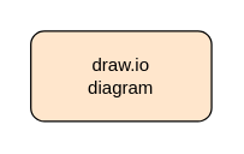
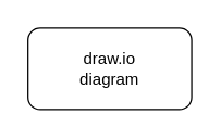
- <mxCell id="2" value="draw.io&lt;br&gt;diagram" style="rounded=1;whiteSpace=wrap;html=1;fillColor=#ffe6cc;" vertex="1" parent="1"><mxGeometry x="20" y="20" width="120" height="60" as="geometry" /></mxCell>
+ <mxCell id="2" value="draw.io&lt;br&gt;diagram" style="rounded=1;whiteSpace=wrap;html=1;" vertex="1" parent="1"><mxGeometry x="20" y="20" width="120" height="60" as="geometry" /></mxCell>
